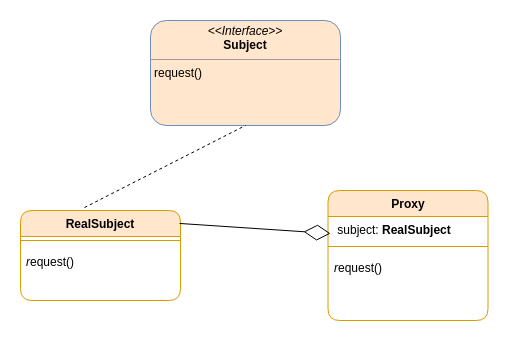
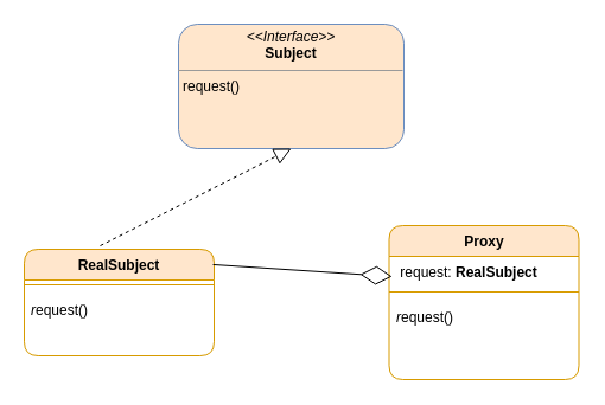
- <mxCell id="11" value="" style="endArrow=none;dashed=1;endFill=0;endSize=12;html=1;rounded=0;entryX=0.5;entryY=1;entryDx=0;entryDy=0;exitX=0.4;exitY=-0.033;exitDx=0;exitDy=0;exitPerimeter=0;" parent="1" target="6" edge="1" source="7"><mxGeometry width="160" relative="1" as="geometry"><mxPoint x="-190" y="207" as="sourcePoint" /><mxPoint x="-30" y="207" as="targetPoint" /></mxGeometry></mxCell>
+ <mxCell id="11" value="" style="endArrow=block;dashed=1;endFill=0;endSize=12;html=1;rounded=0;entryX=0.5;entryY=1;entryDx=0;entryDy=0;exitX=0.4;exitY=-0.033;exitDx=0;exitDy=0;exitPerimeter=0;" parent="1" target="6" edge="1" source="7"><mxGeometry width="160" relative="1" as="geometry"><mxPoint x="-190" y="207" as="sourcePoint" /><mxPoint x="-30" y="207" as="targetPoint" /></mxGeometry></mxCell>
- <mxCell id="3" value="&amp;nbsp;subject:&amp;nbsp;&lt;span style=&quot;font-weight: 700; text-align: center;&quot;&gt;RealSubject&lt;/span&gt;" style="text;strokeColor=none;fillColor=none;align=left;verticalAlign=top;spacingLeft=4;spacingRight=4;overflow=hidden;rotatable=0;points=[[0,0.5],[1,0.5]];portConstraint=eastwest;whiteSpace=wrap;html=1;" parent="2" vertex="1"><mxGeometry y="26" width="160" height="26" as="geometry" /></mxCell>
+ <mxCell id="3" value="&amp;nbsp;request:&amp;nbsp;&lt;span style=&quot;font-weight: 700; text-align: center;&quot;&gt;RealSubject&lt;/span&gt;" style="text;strokeColor=none;fillColor=none;align=left;verticalAlign=top;spacingLeft=4;spacingRight=4;overflow=hidden;rotatable=0;points=[[0,0.5],[1,0.5]];portConstraint=eastwest;whiteSpace=wrap;html=1;" parent="2" vertex="1"><mxGeometry y="26" width="160" height="26" as="geometry" /></mxCell>
